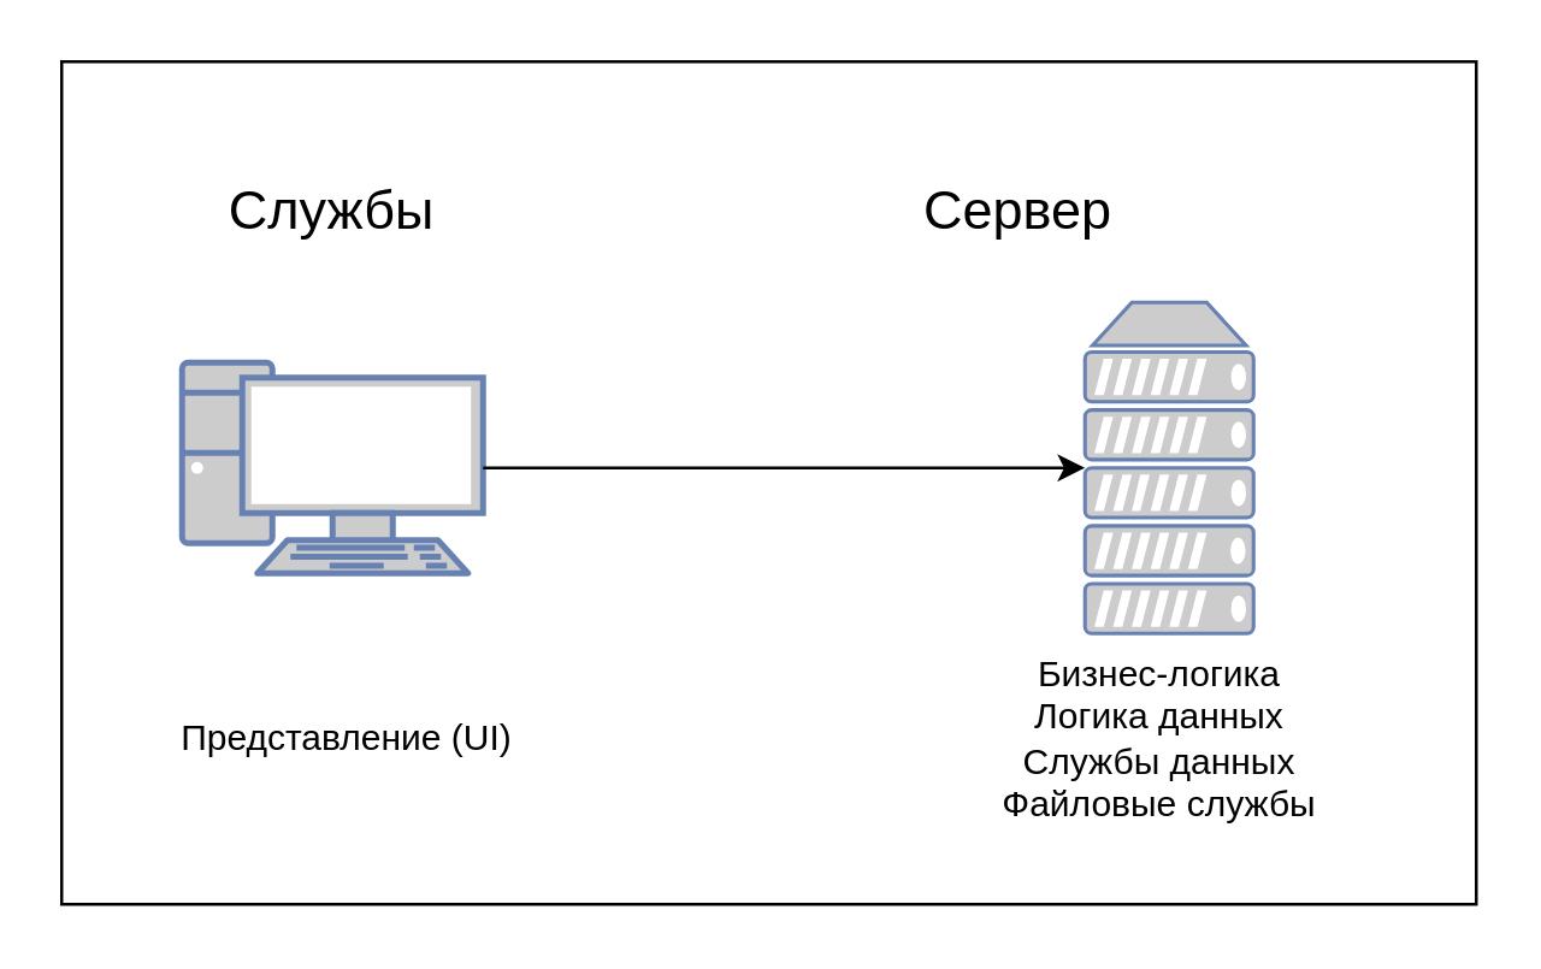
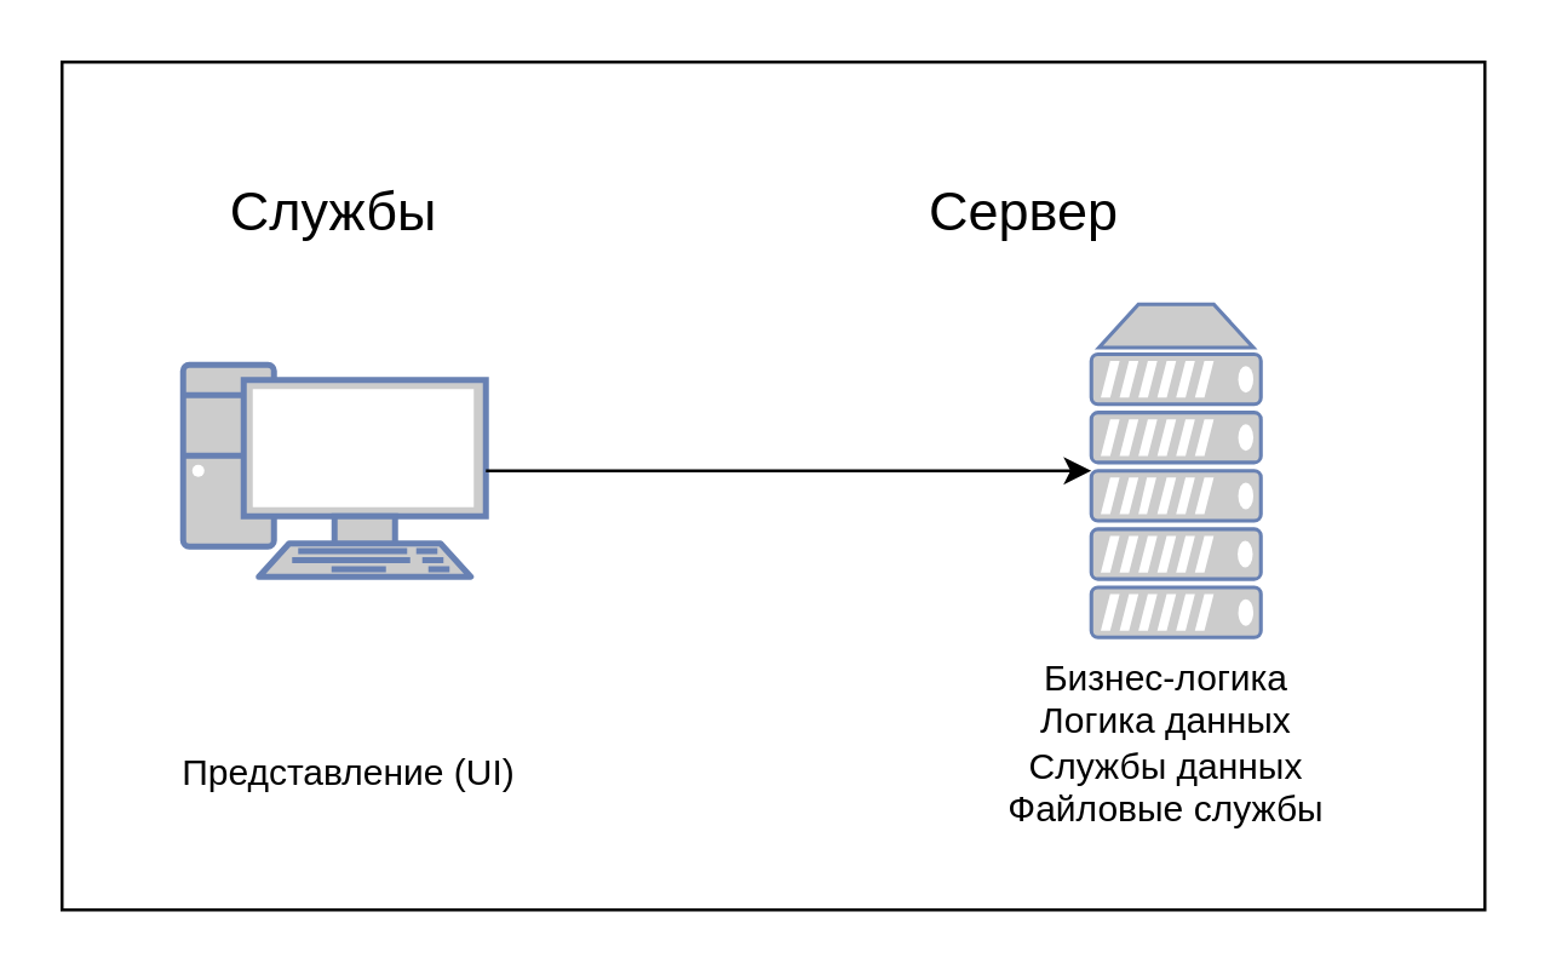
- <mxCell id="8" value="Представление (UI)&lt;br&gt;" style="text;html=1;strokeColor=none;fillColor=none;align=center;verticalAlign=middle;whiteSpace=wrap;rounded=0;" vertex="1" parent="1"><mxGeometry x="50" y="210" width="130" height="70" as="geometry" /></mxCell>
+ <mxCell id="8" value="Представление (UI)&lt;br&gt;" style="text;html=1;strokeColor=none;fillColor=none;align=center;verticalAlign=middle;whiteSpace=wrap;rounded=0;" vertex="1" parent="1"><mxGeometry x="50" y="220" width="130" height="70" as="geometry" /></mxCell>
